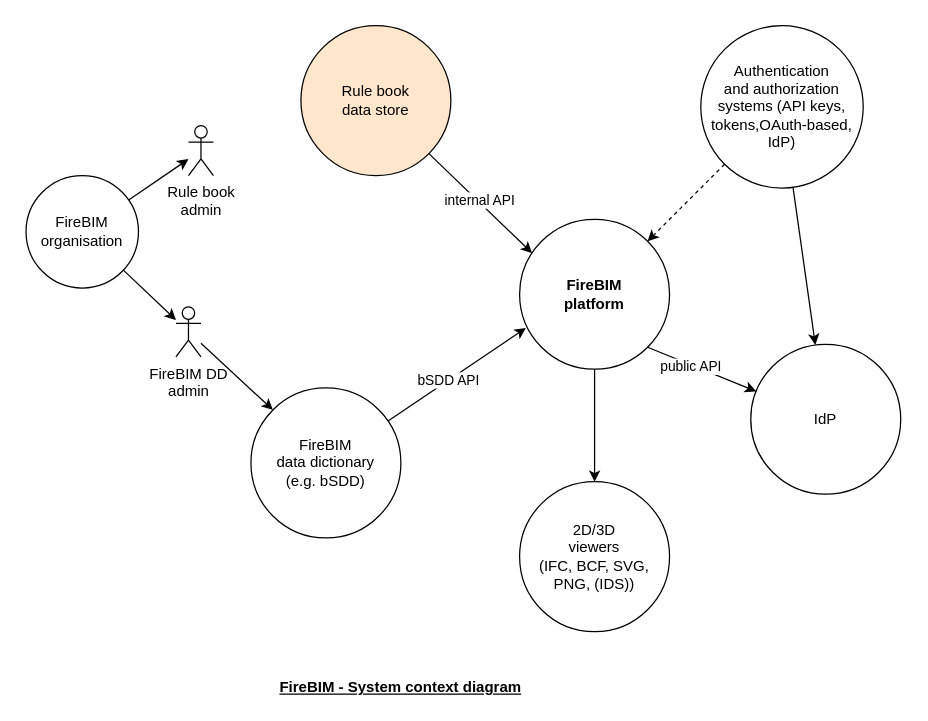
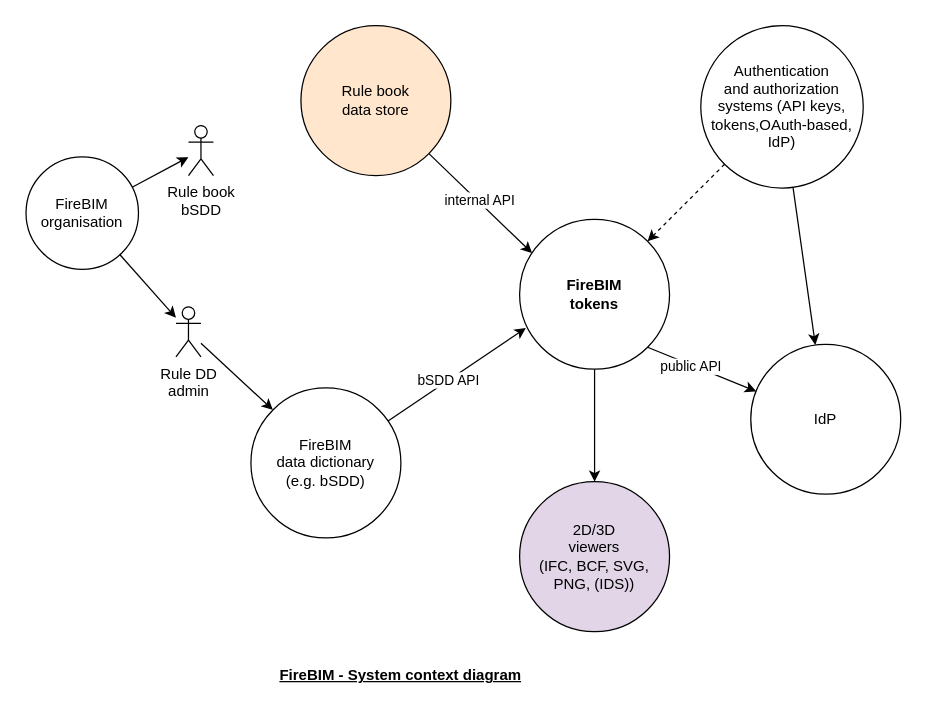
- <mxCell id="20" value="Rule book&lt;br&gt;admin" style="shape=umlActor;verticalLabelPosition=bottom;verticalAlign=top;html=1;" vertex="1" parent="1"><mxGeometry x="150" y="100" width="20" height="40" as="geometry" /></mxCell>
+ <mxCell id="20" value="Rule book&lt;br&gt;bSDD" style="shape=umlActor;verticalLabelPosition=bottom;verticalAlign=top;html=1;" vertex="1" parent="1"><mxGeometry x="150" y="100" width="20" height="40" as="geometry" /></mxCell>
- <mxCell id="23" value="FireBIM&lt;br&gt;organisation" style="ellipse;whiteSpace=wrap;html=1;aspect=fixed;" vertex="1" parent="1"><mxGeometry x="20" y="140" width="90" height="90" as="geometry" /></mxCell>
+ <mxCell id="23" value="FireBIM&lt;br&gt;organisation" style="ellipse;whiteSpace=wrap;html=1;aspect=fixed;" vertex="1" parent="1"><mxGeometry x="20" y="125" width="90" height="90" as="geometry" /></mxCell>
- <mxCell id="5" value="FireBIM&lt;br&gt;platform" style="ellipse;whiteSpace=wrap;html=1;aspect=fixed;fontStyle=1" vertex="1" parent="1"><mxGeometry x="415" y="175" width="120" height="120" as="geometry" /></mxCell>
+ <mxCell id="5" value="FireBIM&lt;br&gt;tokens" style="ellipse;whiteSpace=wrap;html=1;aspect=fixed;fontStyle=1" vertex="1" parent="1"><mxGeometry x="415" y="175" width="120" height="120" as="geometry" /></mxCell>
- <mxCell id="18" value="FireBIM DD&lt;br&gt;admin" style="shape=umlActor;verticalLabelPosition=bottom;verticalAlign=top;html=1;" vertex="1" parent="1"><mxGeometry x="140" y="245" width="20" height="40" as="geometry" /></mxCell>
+ <mxCell id="18" value="Rule DD&lt;br&gt;admin" style="shape=umlActor;verticalLabelPosition=bottom;verticalAlign=top;html=1;" vertex="1" parent="1"><mxGeometry x="140" y="245" width="20" height="40" as="geometry" /></mxCell>
- <mxCell id="16" value="2D/3D&lt;br&gt;viewers&lt;br&gt;(IFC, BCF, SVG, PNG, (IDS))" style="ellipse;whiteSpace=wrap;html=1;aspect=fixed;" vertex="1" parent="1"><mxGeometry x="415" y="385" width="120" height="120" as="geometry" /></mxCell>
+ <mxCell id="16" value="2D/3D&lt;br&gt;viewers&lt;br&gt;(IFC, BCF, SVG, PNG, (IDS))" style="ellipse;whiteSpace=wrap;html=1;aspect=fixed;fillColor=#e1d5e7;" vertex="1" parent="1"><mxGeometry x="415" y="385" width="120" height="120" as="geometry" /></mxCell>
- <mxCell id="17" value="FireBIM - System context diagram" style="text;html=1;align=center;verticalAlign=middle;whiteSpace=wrap;rounded=0;fontStyle=5" vertex="1" parent="1"><mxGeometry x="210" y="535" width="220" height="30" as="geometry" /></mxCell>
+ <mxCell id="17" value="FireBIM - System context diagram" style="text;html=1;align=center;verticalAlign=middle;whiteSpace=wrap;rounded=0;fontStyle=5" vertex="1" parent="1"><mxGeometry x="210" y="525" width="220" height="30" as="geometry" /></mxCell>
